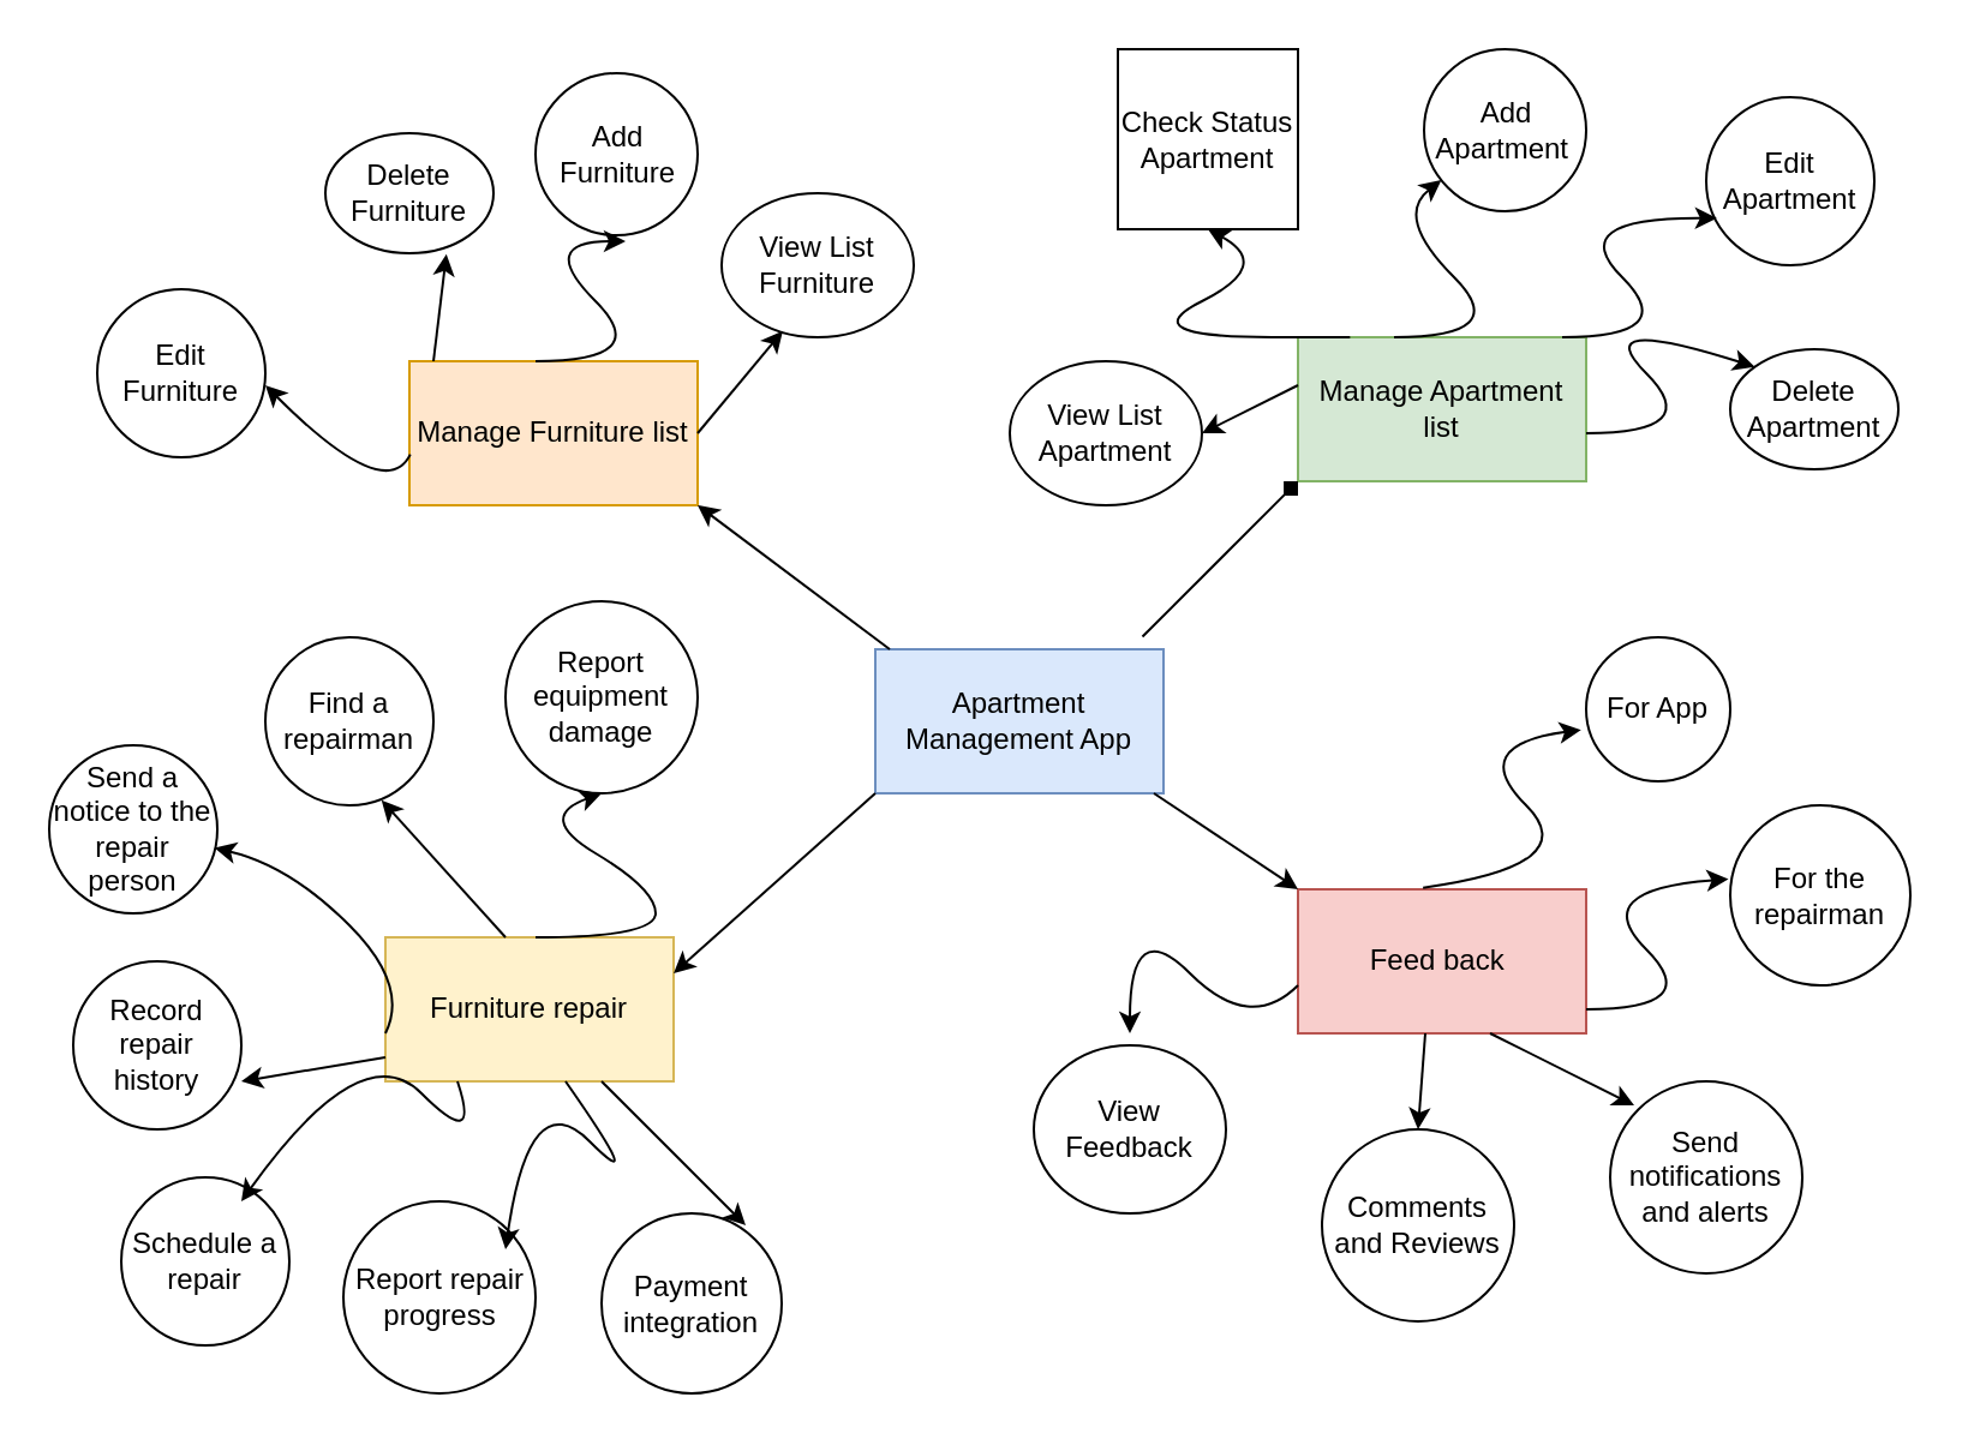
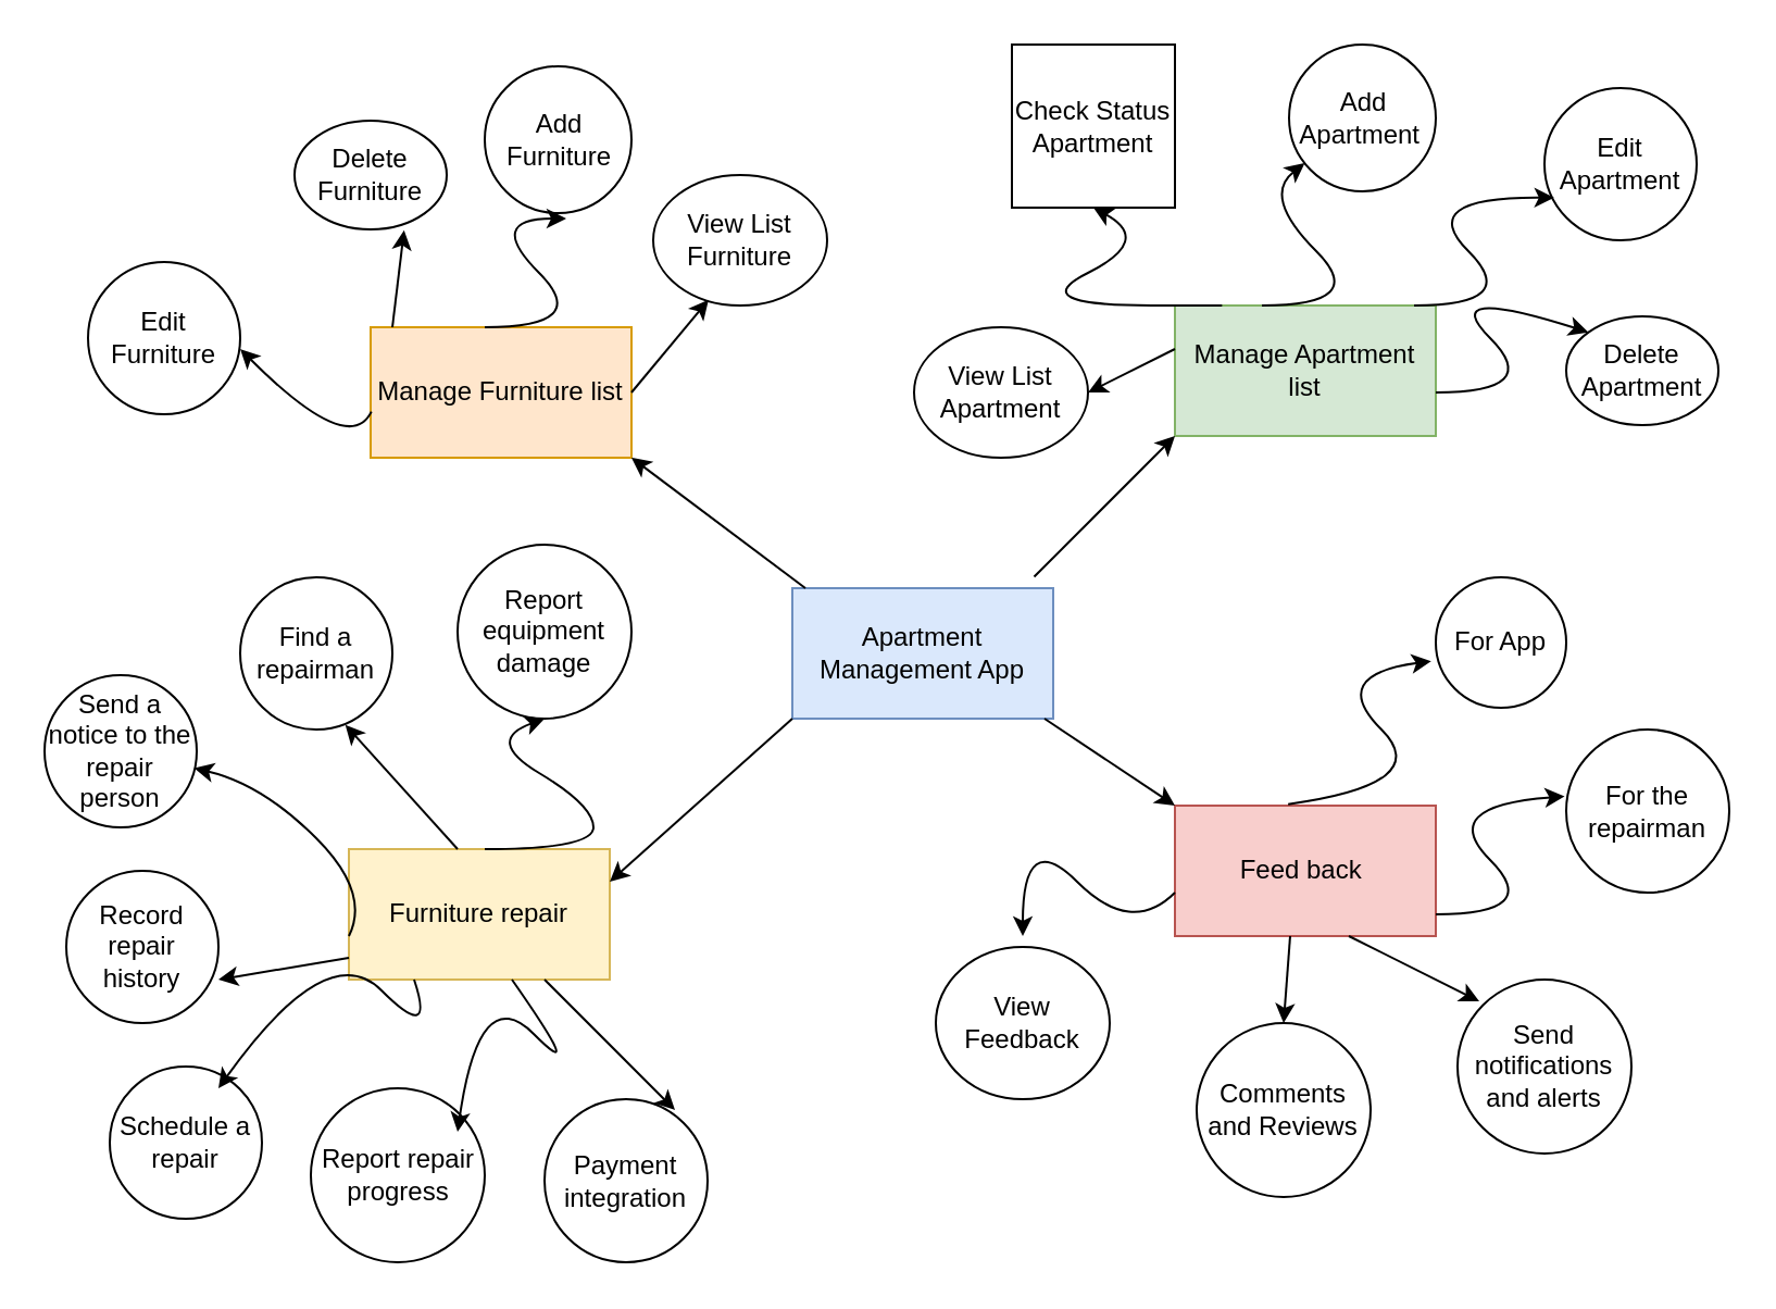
- <mxCell id="18" value="" style="endArrow=diamond;html=1;rounded=0;entryX=0;entryY=1;entryDx=0;entryDy=0;exitX=0.927;exitY=-0.087;exitDx=0;exitDy=0;exitPerimeter=0;" edge="1" parent="1" source="2" target="13"><mxGeometry width="50" height="50" relative="1" as="geometry"><mxPoint x="400" y="270" as="sourcePoint" /><mxPoint x="450" y="220" as="targetPoint" /></mxGeometry></mxCell>
+ <mxCell id="18" value="" style="endArrow=classic;html=1;rounded=0;entryX=0;entryY=1;entryDx=0;entryDy=0;exitX=0.927;exitY=-0.087;exitDx=0;exitDy=0;exitPerimeter=0;" edge="1" parent="1" source="2" target="13"><mxGeometry width="50" height="50" relative="1" as="geometry"><mxPoint x="400" y="270" as="sourcePoint" /><mxPoint x="450" y="220" as="targetPoint" /></mxGeometry></mxCell>
